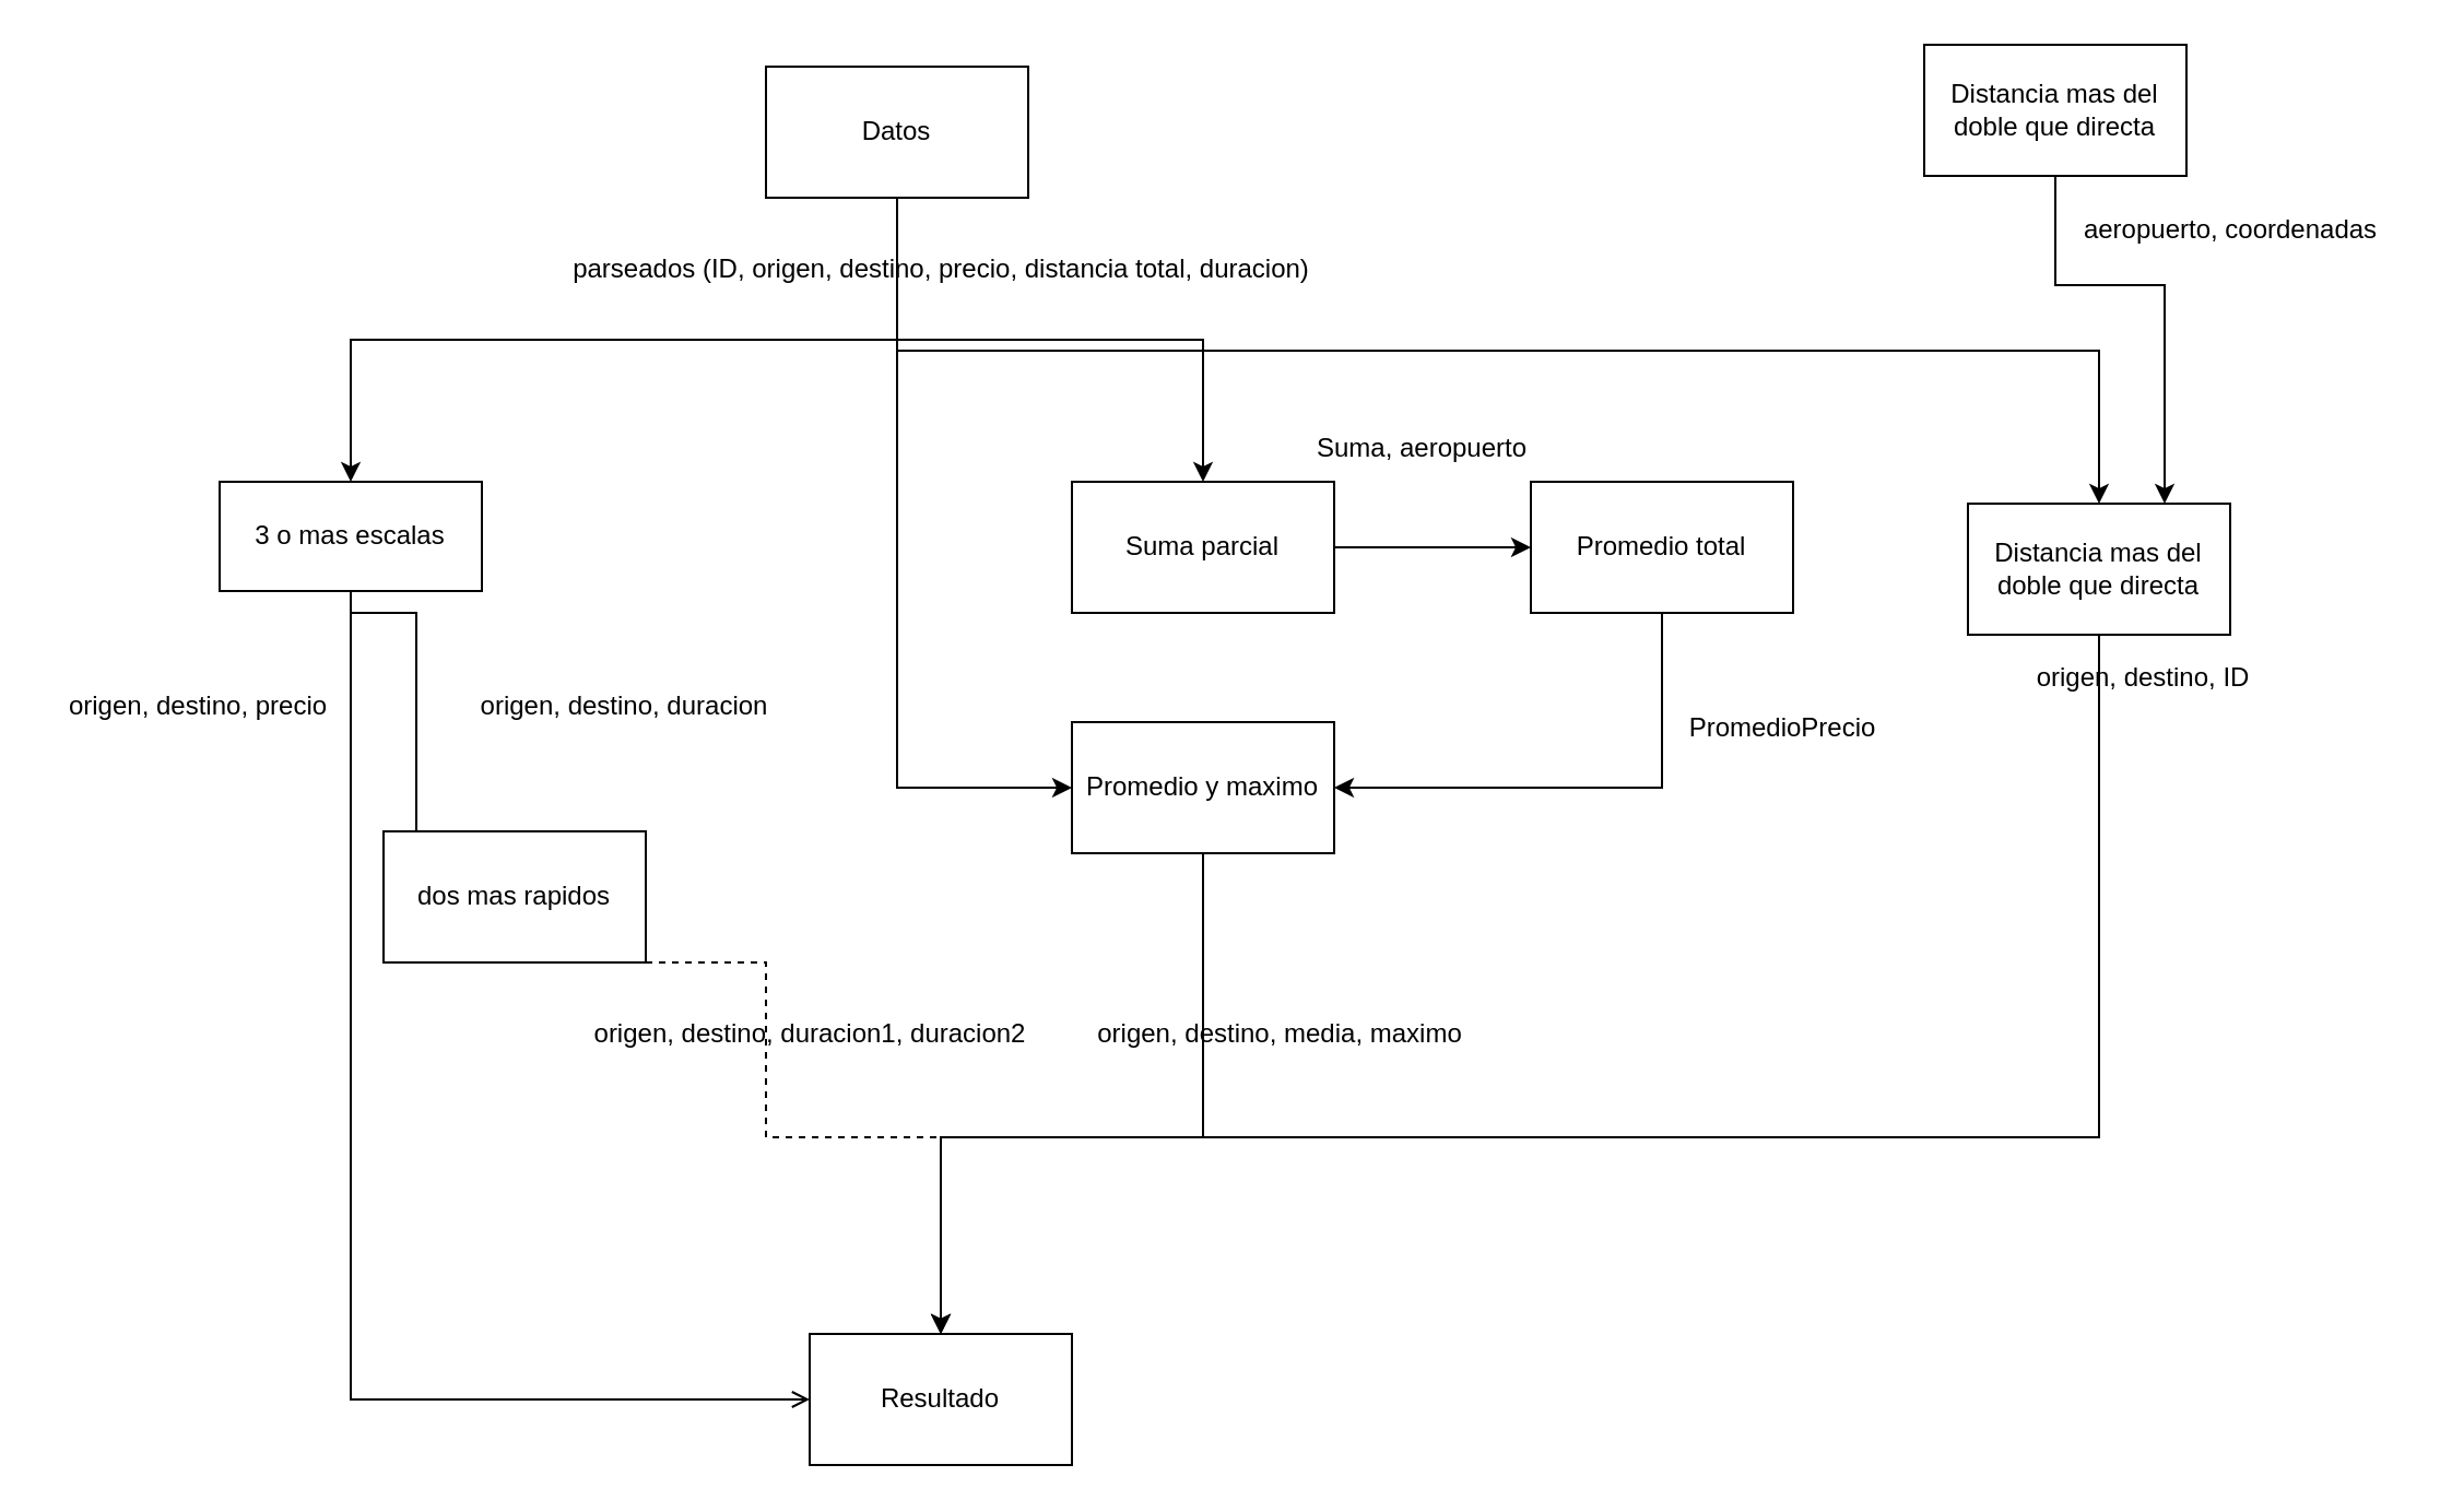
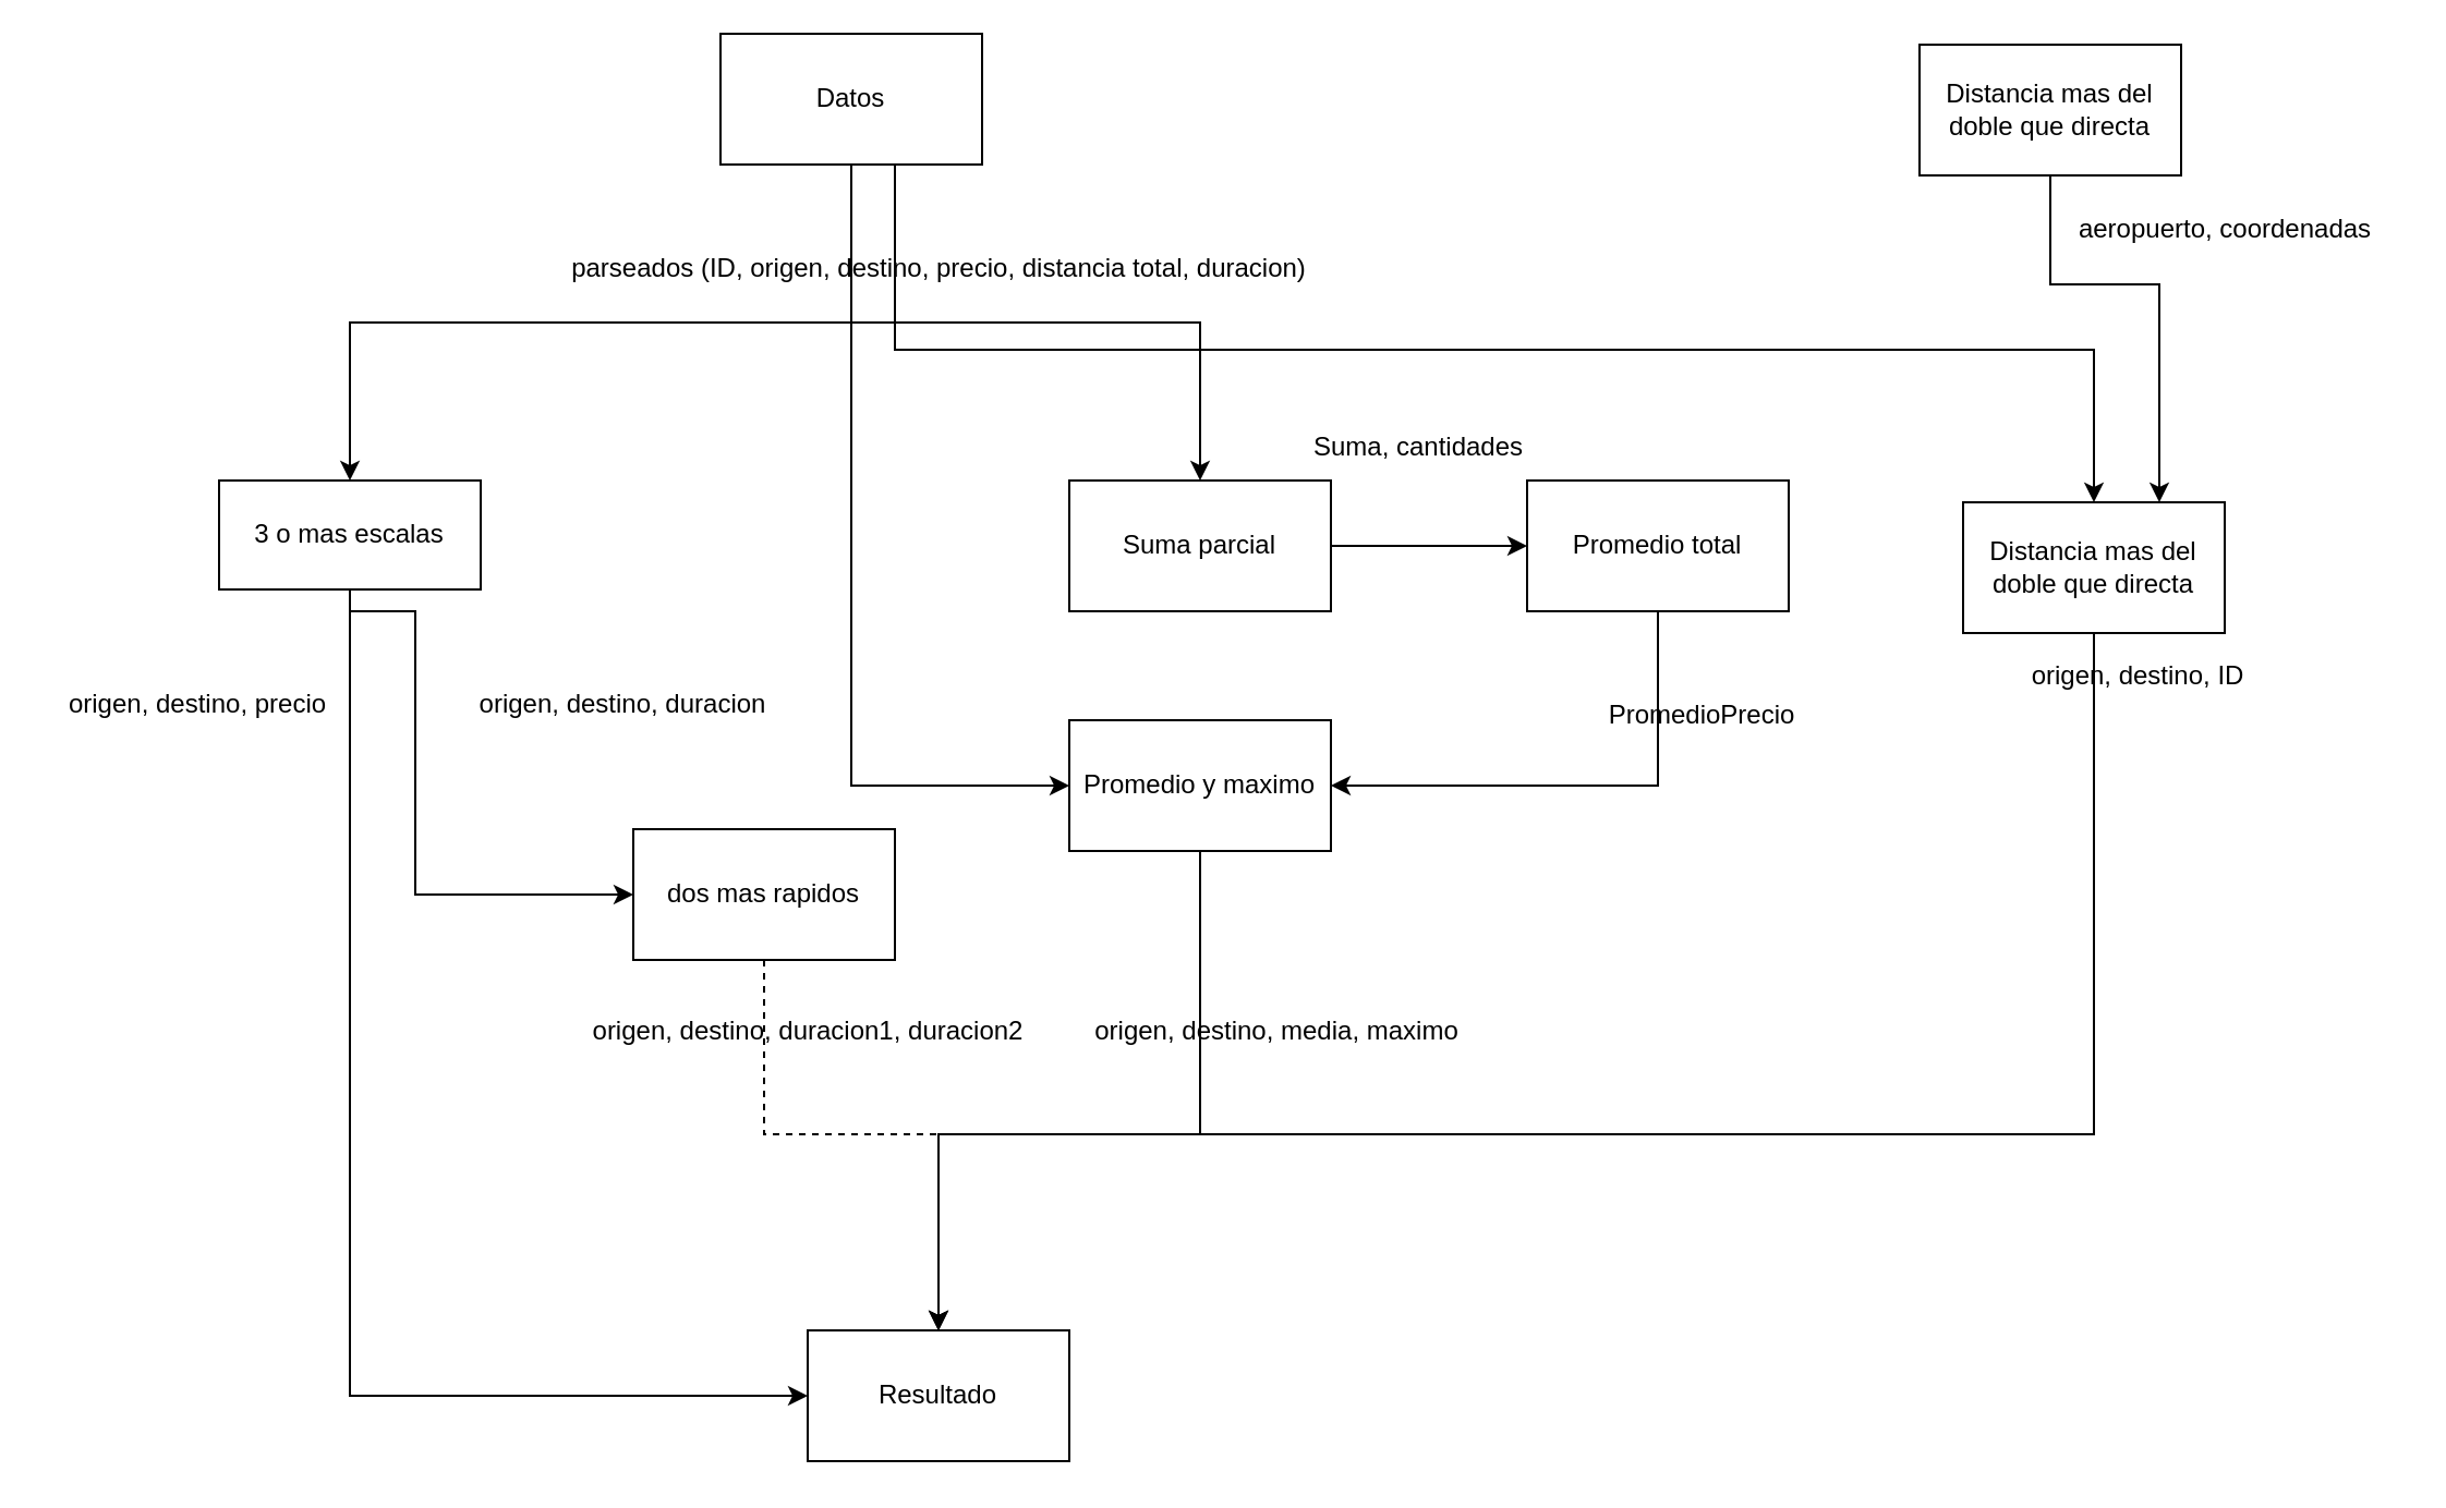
- <mxCell id="13" value="Datos" style="rounded=0;whiteSpace=wrap;html=1;" parent="1" vertex="1"><mxGeometry x="350" y="30" width="120" height="60" as="geometry" /></mxCell>
+ <mxCell id="13" value="Datos" style="rounded=0;whiteSpace=wrap;html=1;" parent="1" vertex="1"><mxGeometry x="330" y="15" width="120" height="60" as="geometry" /></mxCell>
- <mxCell id="31" value="Suma, aeropuerto" style="text;html=1;align=center;verticalAlign=middle;resizable=0;points=[];autosize=1;strokeColor=none;fillColor=none;" parent="1" vertex="1"><mxGeometry x="590" y="190" width="120" height="30" as="geometry" /></mxCell>
+ <mxCell id="31" value="Suma, cantidades" style="text;html=1;align=center;verticalAlign=middle;resizable=0;points=[];autosize=1;strokeColor=none;fillColor=none;" parent="1" vertex="1"><mxGeometry x="590" y="190" width="120" height="30" as="geometry" /></mxCell>
- <mxCell id="30" value="PromedioPrecio" style="text;html=1;align=center;verticalAlign=middle;resizable=0;points=[];autosize=1;strokeColor=none;fillColor=none;" parent="1" vertex="1"><mxGeometry x="760" y="318" width="110" height="30" as="geometry" /></mxCell>
+ <mxCell id="30" value="PromedioPrecio" style="text;html=1;align=center;verticalAlign=middle;resizable=0;points=[];autosize=1;strokeColor=none;fillColor=none;" parent="1" vertex="1"><mxGeometry x="725" y="313" width="110" height="30" as="geometry" /></mxCell>
- <mxCell id="15" value="dos mas rapidos" style="rounded=0;whiteSpace=wrap;html=1;" parent="1" vertex="1"><mxGeometry x="175" y="380" width="120" height="60" as="geometry" /></mxCell>
+ <mxCell id="15" value="dos mas rapidos" style="rounded=0;whiteSpace=wrap;html=1;" parent="1" vertex="1"><mxGeometry x="290" y="380" width="120" height="60" as="geometry" /></mxCell>
- <mxCell id="2" style="edgeStyle=orthogonalEdgeStyle;rounded=0;orthogonalLoop=1;jettySize=auto;html=1;exitX=0.5;exitY=1;exitDx=0;exitDy=0;entryX=0;entryY=0.5;entryDx=0;entryDy=0;endArrow=open;" parent="1" source="4" target="16" edge="1"><mxGeometry relative="1" as="geometry" /></mxCell>
+ <mxCell id="2" style="edgeStyle=orthogonalEdgeStyle;rounded=0;orthogonalLoop=1;jettySize=auto;html=1;exitX=0.5;exitY=1;exitDx=0;exitDy=0;entryX=0;entryY=0.5;entryDx=0;entryDy=0;" parent="1" source="4" target="16" edge="1"><mxGeometry relative="1" as="geometry" /></mxCell>
